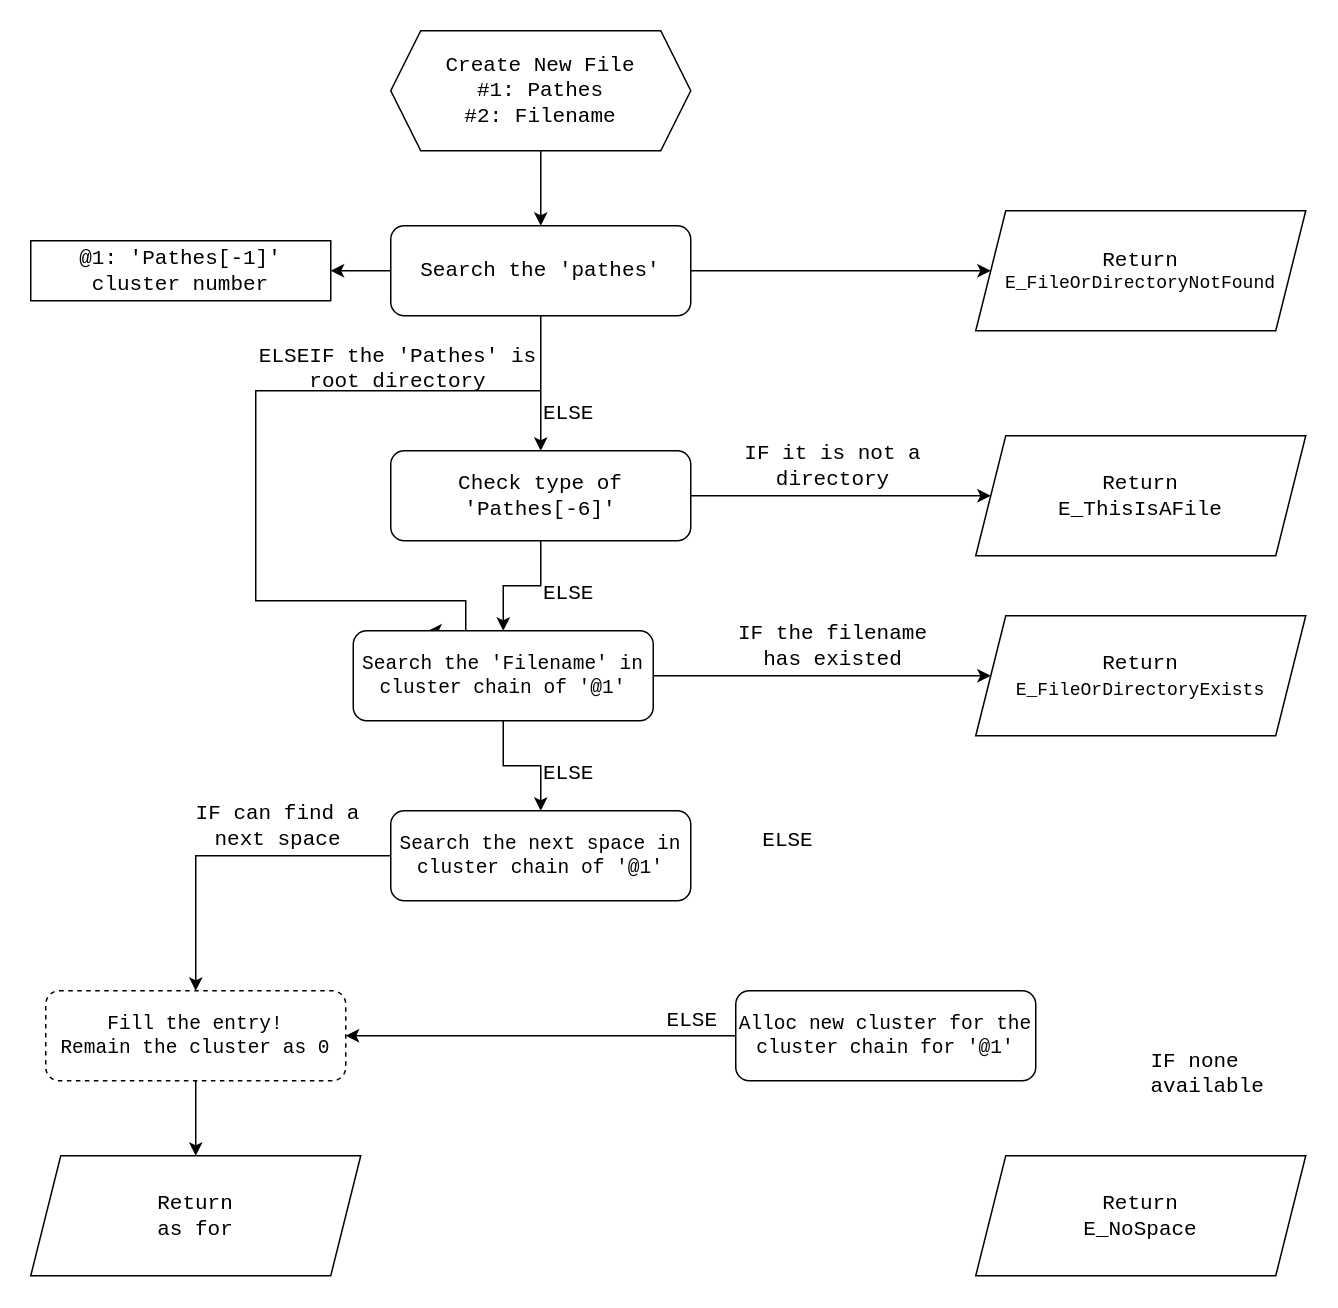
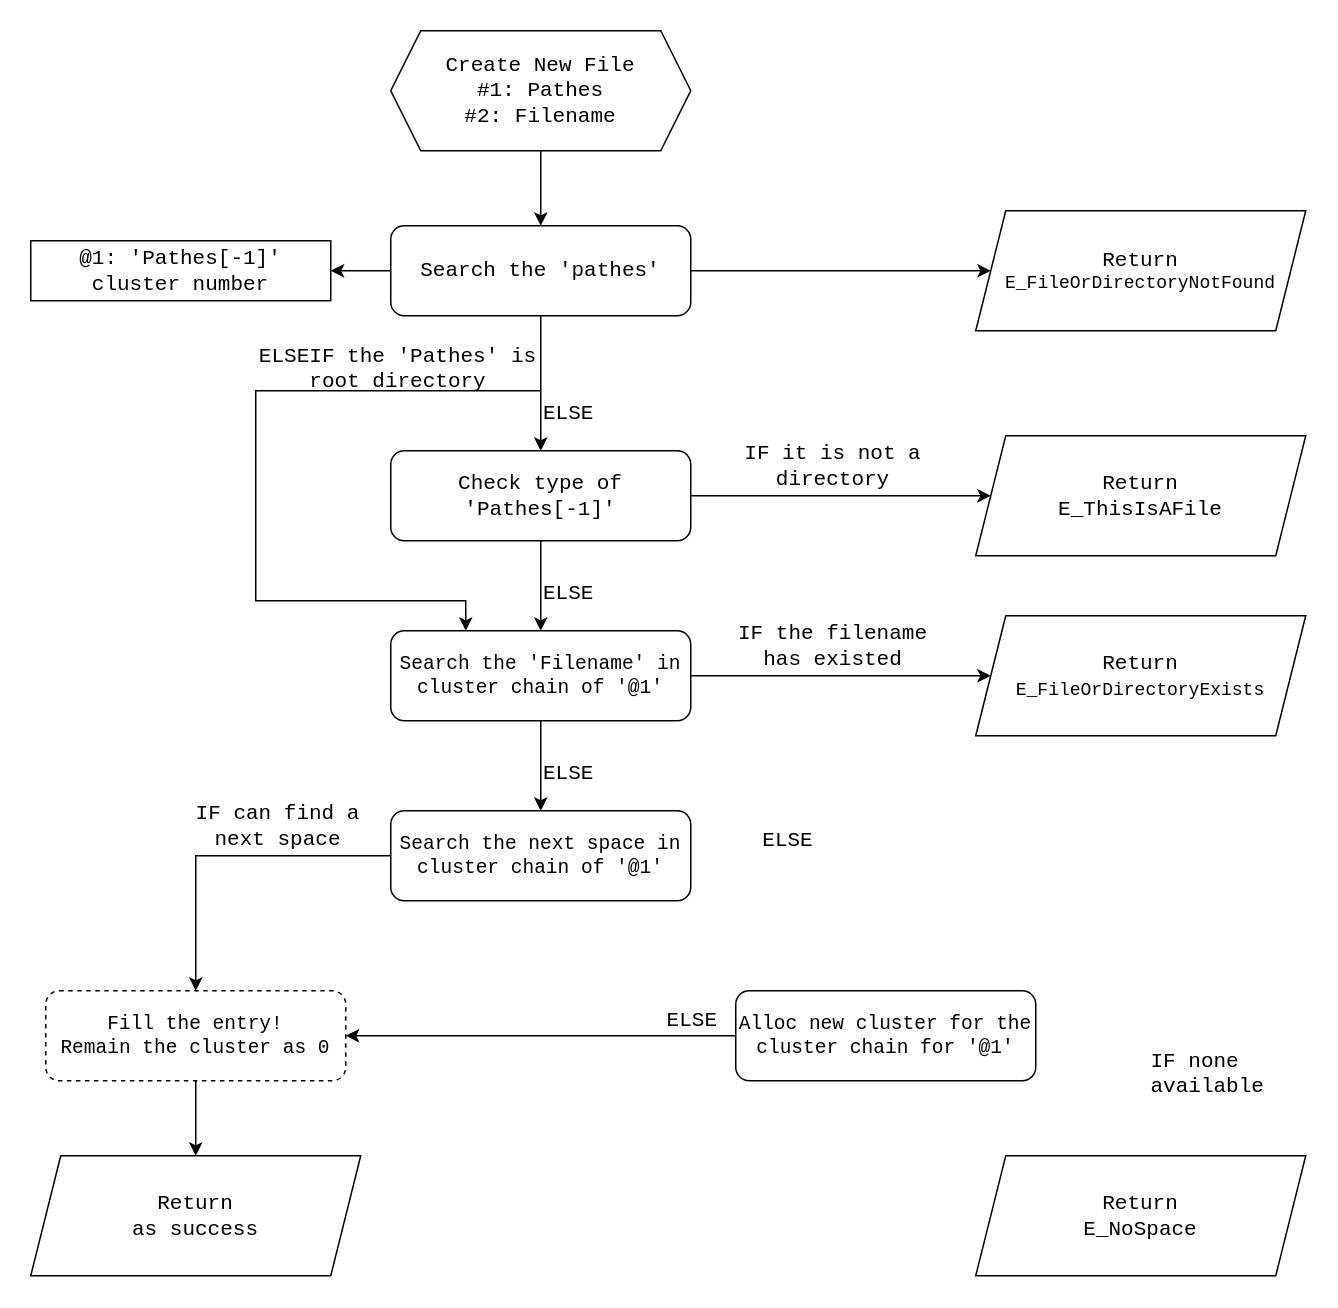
- <mxCell id="20" value="&lt;span style=&quot;font-size: 14px;&quot;&gt;Check type of&lt;/span&gt;&lt;div style=&quot;font-size: 14px;&quot;&gt;'Pathes[-6]'&lt;/div&gt;" style="rounded=1;whiteSpace=wrap;html=1;fontFamily=Courier New;fontSize=13;" vertex="1" parent="1"><mxGeometry x="260" y="300" width="200" height="60" as="geometry" /></mxCell>
+ <mxCell id="20" value="&lt;span style=&quot;font-size: 14px;&quot;&gt;Check type of&lt;/span&gt;&lt;div style=&quot;font-size: 14px;&quot;&gt;'Pathes[-1]'&lt;/div&gt;" style="rounded=1;whiteSpace=wrap;html=1;fontFamily=Courier New;fontSize=13;" vertex="1" parent="1"><mxGeometry x="260" y="300" width="200" height="60" as="geometry" /></mxCell>
- <mxCell id="18" value="Search the 'Filename' in cluster chain of '@1'" style="rounded=1;whiteSpace=wrap;html=1;fontFamily=Courier New;fontSize=13;" vertex="1" parent="1"><mxGeometry x="235" y="420" width="200" height="60" as="geometry" /></mxCell>
+ <mxCell id="18" value="Search the 'Filename' in cluster chain of '@1'" style="rounded=1;whiteSpace=wrap;html=1;fontFamily=Courier New;fontSize=13;" vertex="1" parent="1"><mxGeometry x="260" y="420" width="200" height="60" as="geometry" /></mxCell>
- <mxCell id="30" value="&lt;div&gt;&lt;font&gt;Return&lt;/font&gt;&lt;/div&gt;&lt;span&gt;as for&lt;/span&gt;" style="shape=parallelogram;perimeter=parallelogramPerimeter;whiteSpace=wrap;html=1;fixedSize=1;fontFamily=Courier New;fontSize=14;" vertex="1" parent="1"><mxGeometry y="770" width="220" height="80" as="geometry" x="20" /></mxCell>
+ <mxCell id="30" value="&lt;div&gt;&lt;font&gt;Return&lt;/font&gt;&lt;/div&gt;&lt;span&gt;as success&lt;/span&gt;" style="shape=parallelogram;perimeter=parallelogramPerimeter;whiteSpace=wrap;html=1;fixedSize=1;fontFamily=Courier New;fontSize=14;" vertex="1" parent="1"><mxGeometry y="770" width="220" height="80" as="geometry" x="20" /></mxCell>
